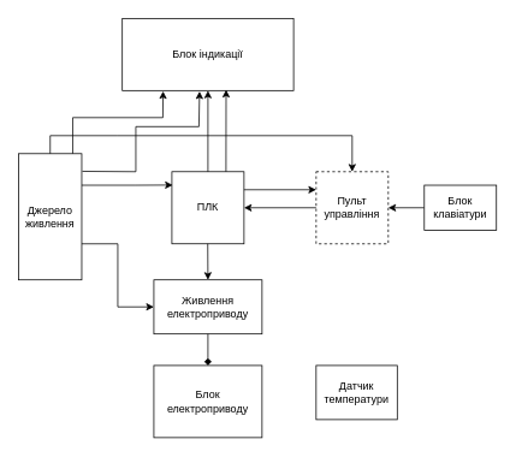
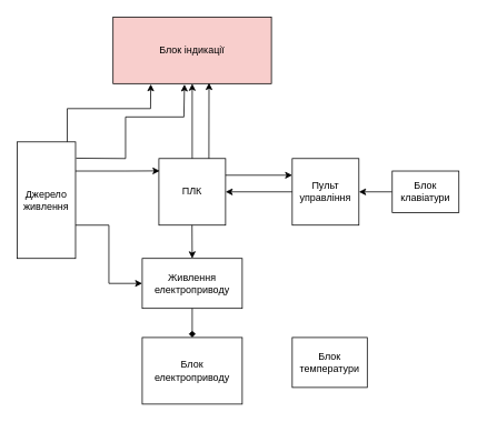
- <mxCell id="12" value="Блок індикації" style="rounded=0;whiteSpace=wrap;html=1;" parent="1" vertex="1"><mxGeometry x="135" y="20" width="190" height="80" as="geometry" /></mxCell>
+ <mxCell id="12" value="Блок індикації" style="rounded=0;whiteSpace=wrap;html=1;fillColor=#f8cecc;" parent="1" vertex="1"><mxGeometry x="135" y="20" width="190" height="80" as="geometry" /></mxCell>
- <mxCell id="16" value="" style="endArrow=classic;html=1;rounded=0;exitX=0.5;exitY=0;exitDx=0;exitDy=0;entryX=0.5;entryY=0;entryDx=0;entryDy=0;" parent="1" source="13" target="3" edge="1"><mxGeometry width="50" height="50" relative="1" as="geometry"><mxPoint x="100" y="230" as="sourcePoint" /><mxPoint x="150" y="180" as="targetPoint" /><Array as="points"><mxPoint x="55" y="150" /><mxPoint x="130" y="150" /><mxPoint x="390" y="150" /></Array></mxGeometry></mxCell>
- <mxCell id="3" value="Пульт управління" style="whiteSpace=wrap;html=1;aspect=fixed;dashed=1;" parent="1" vertex="1"><mxGeometry x="350" y="190" width="80" height="80" as="geometry" /></mxCell>
+ <mxCell id="3" value="Пульт управління" style="whiteSpace=wrap;html=1;aspect=fixed;" parent="1" vertex="1"><mxGeometry x="350" y="190" width="80" height="80" as="geometry" /></mxCell>
- <mxCell id="18" value="Датчик температури" style="rounded=0;whiteSpace=wrap;html=1;" parent="1" vertex="1"><mxGeometry x="350" y="405" width="90" height="60" as="geometry" /></mxCell>
+ <mxCell id="18" value="Блок температури" style="rounded=0;whiteSpace=wrap;html=1;" parent="1" vertex="1"><mxGeometry x="350" y="405" width="90" height="60" as="geometry" /></mxCell>
